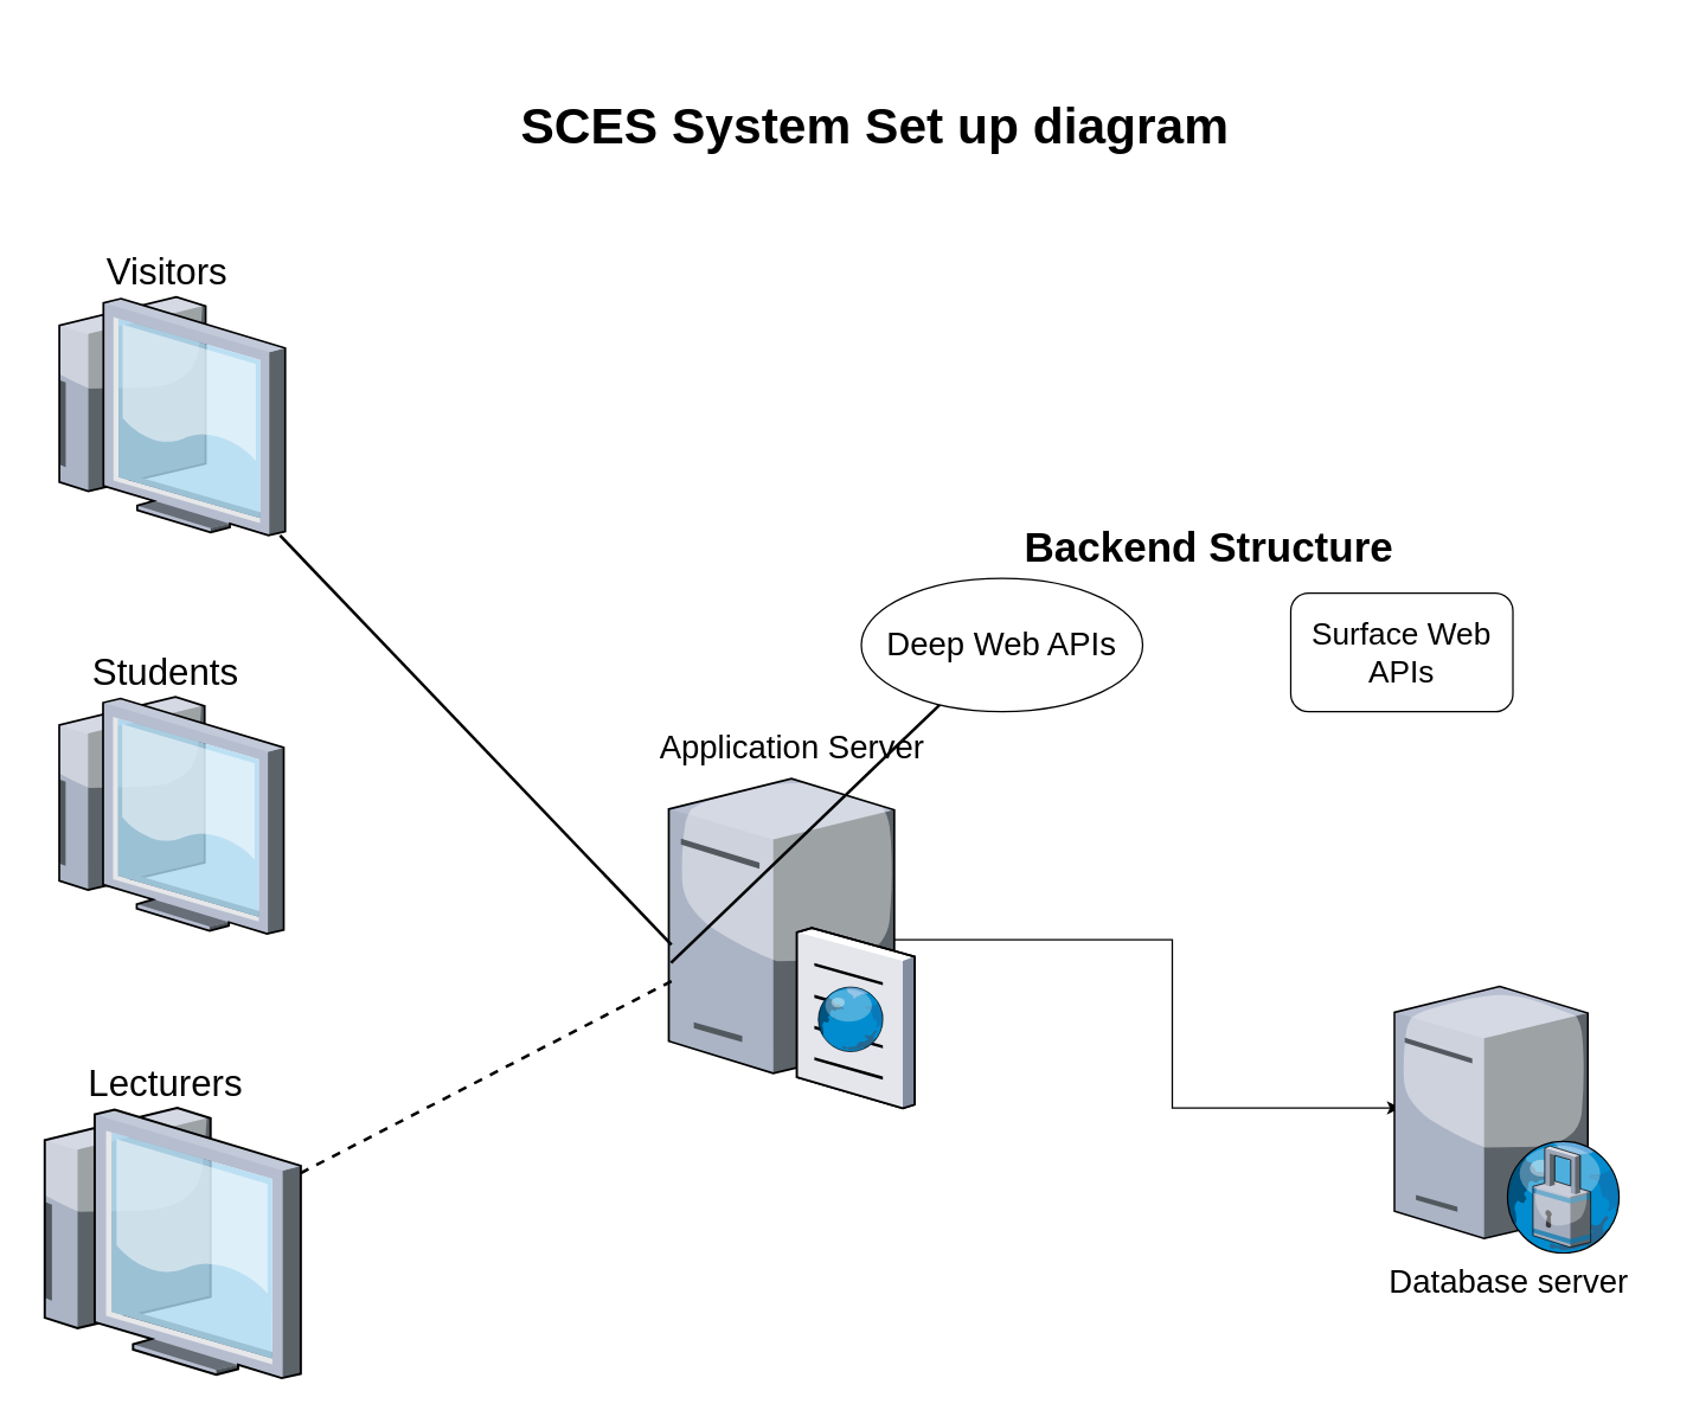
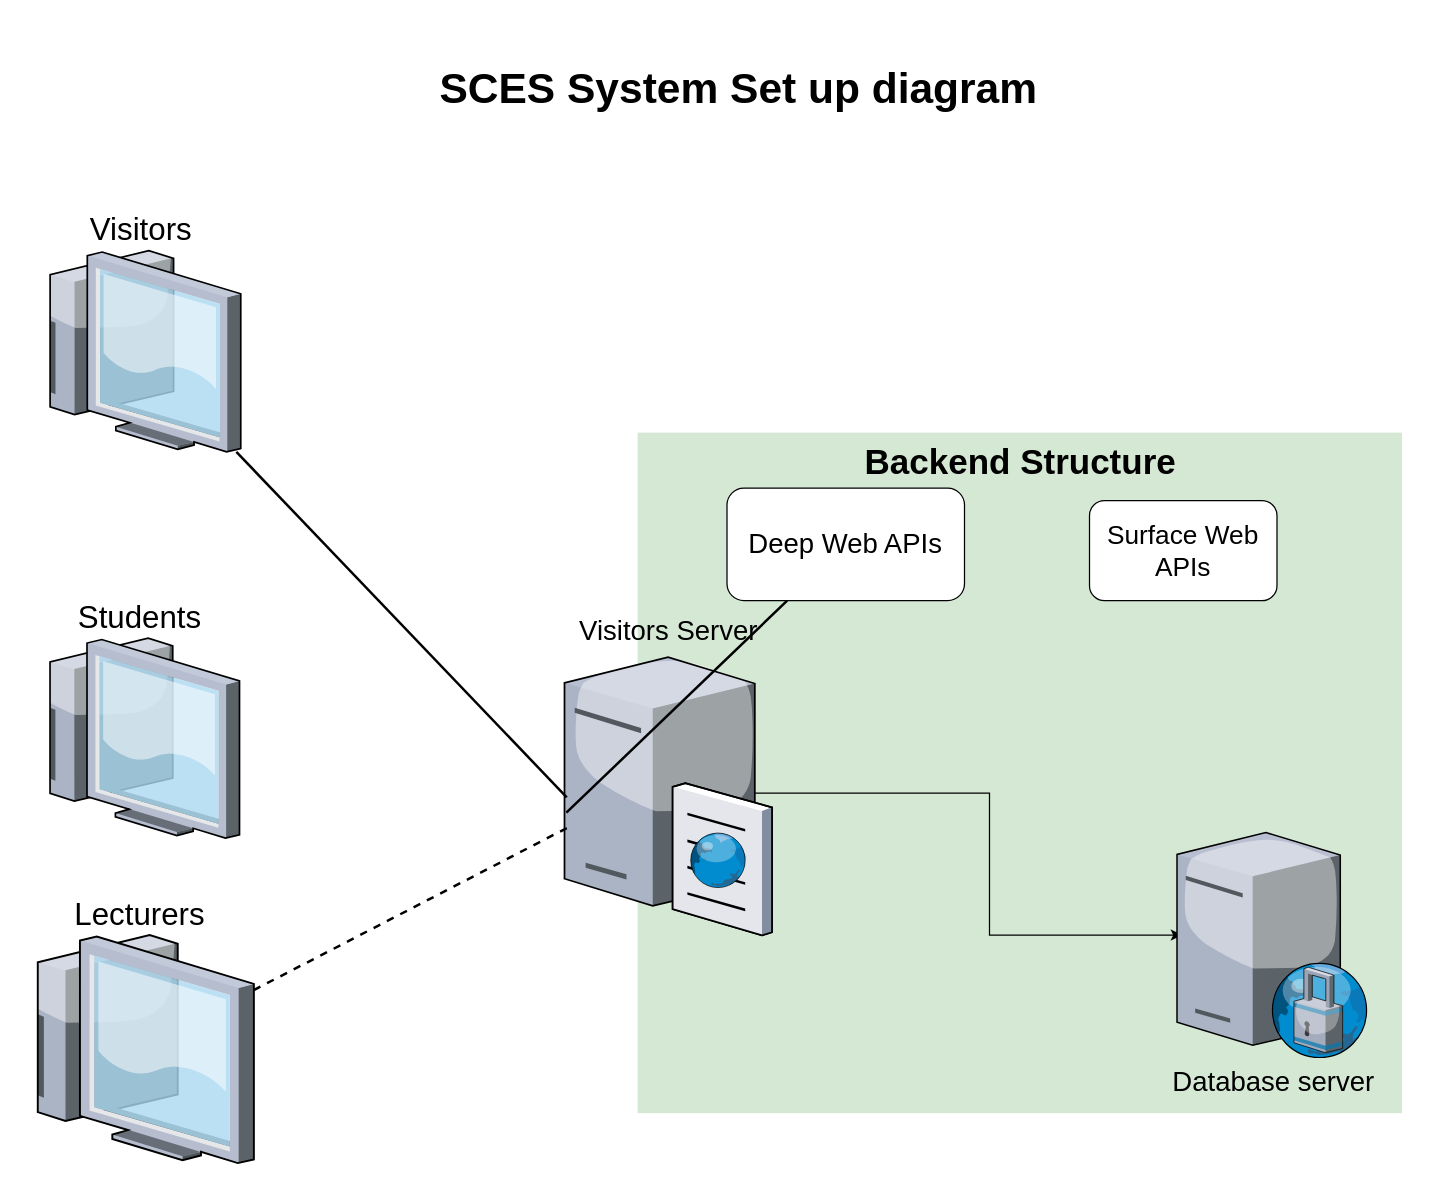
- <mxCell id="12" value="&lt;font style=&quot;font-size: 34px&quot;&gt;SCES System Set up diagram&lt;/font&gt;" style="text;strokeColor=none;fillColor=none;html=1;fontSize=24;fontStyle=1;verticalAlign=middle;align=center;" parent="1" vertex="1"><mxGeometry x="159" y="35" width="861" height="100" as="geometry" /></mxCell>
+ <mxCell id="12" value="&lt;font style=&quot;font-size: 34px&quot;&gt;SCES System Set up diagram&lt;/font&gt;" style="text;strokeColor=none;fillColor=none;html=1;fontSize=24;fontStyle=1;verticalAlign=middle;align=center;" parent="1" vertex="1"><mxGeometry x="159" y="20" width="861" height="100" as="geometry" /></mxCell>
- <mxCell id="13" value="&lt;font style=&quot;font-size: 22px&quot;&gt;Deep Web APIs&lt;/font&gt;" style="ellipse;whiteSpace=wrap;html=1;" parent="1" vertex="1"><mxGeometry x="581" y="390" width="190" height="90" as="geometry" /></mxCell>
+ <mxCell id="13" value="&lt;font style=&quot;font-size: 22px&quot;&gt;Deep Web APIs&lt;/font&gt;" style="rounded=1;whiteSpace=wrap;html=1;" parent="1" vertex="1"><mxGeometry x="581" y="390" width="190" height="90" as="geometry" /></mxCell>
- <mxCell id="4" value="&lt;font style=&quot;font-size: 22px&quot;&gt;Application Server&lt;/font&gt;" style="verticalLabelPosition=top;aspect=fixed;html=1;verticalAlign=bottom;strokeColor=none;shape=mxgraph.citrix.cache_server;fillColor=#66B2FF;gradientColor=#0066CC;fontSize=14;labelPosition=center;align=center;" parent="1" vertex="1"><mxGeometry x="451" y="520" width="165.67" height="227.5" as="geometry" /></mxCell>
+ <mxCell id="4" value="&lt;font style=&quot;font-size: 22px&quot;&gt;Visitors Server&lt;/font&gt;" style="verticalLabelPosition=top;aspect=fixed;html=1;verticalAlign=bottom;strokeColor=none;shape=mxgraph.citrix.cache_server;fillColor=#66B2FF;gradientColor=#0066CC;fontSize=14;labelPosition=center;align=center;" parent="1" vertex="1"><mxGeometry x="451" y="520" width="165.67" height="227.5" as="geometry" /></mxCell>
- <mxCell id="10" value="&lt;font style=&quot;font-size: 25px&quot;&gt;Students&lt;/font&gt;" style="verticalLabelPosition=top;aspect=fixed;html=1;verticalAlign=bottom;strokeColor=none;shape=mxgraph.citrix.thin_client;fillColor=#66B2FF;gradientColor=#0066CC;fontSize=14;labelPosition=center;align=center;" parent="1" vertex="1"><mxGeometry x="31" y="470" width="160" height="160" as="geometry" /></mxCell>
+ <mxCell id="10" value="&lt;font style=&quot;font-size: 25px&quot;&gt;Students&lt;/font&gt;" style="verticalLabelPosition=top;aspect=fixed;html=1;verticalAlign=bottom;strokeColor=none;shape=mxgraph.citrix.thin_client;fillColor=#66B2FF;gradientColor=#0066CC;fontSize=14;labelPosition=center;align=center;" parent="1" vertex="1"><mxGeometry x="31" y="510" width="160" height="160" as="geometry" /></mxCell>
- <mxCell id="2" value="&lt;b&gt;&lt;font style=&quot;font-size: 28px&quot;&gt;Backend Structure&lt;/font&gt;&lt;/b&gt;" style="whiteSpace=wrap;html=1;fillColor=#ffffff;fontSize=14;strokeColor=none;verticalAlign=top;" parent="1" vertex="1"><mxGeometry x="509.5" y="345.59" width="611.5" height="544.41" as="geometry" /></mxCell>
+ <mxCell id="2" value="&lt;b&gt;&lt;font style=&quot;font-size: 28px&quot;&gt;Backend Structure&lt;/font&gt;&lt;/b&gt;" style="whiteSpace=wrap;html=1;fillColor=#d5e8d4;fontSize=14;strokeColor=none;verticalAlign=top;" parent="1" vertex="1"><mxGeometry x="509.5" y="345.59" width="611.5" height="544.41" as="geometry" /></mxCell>
